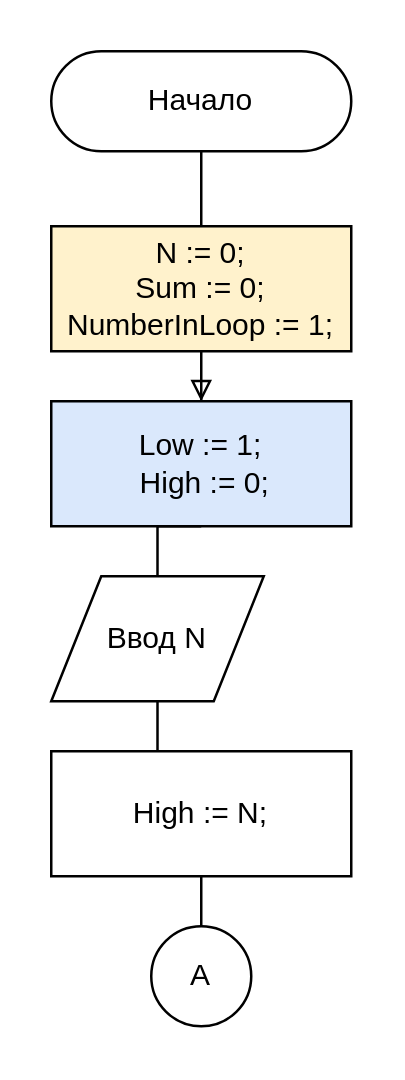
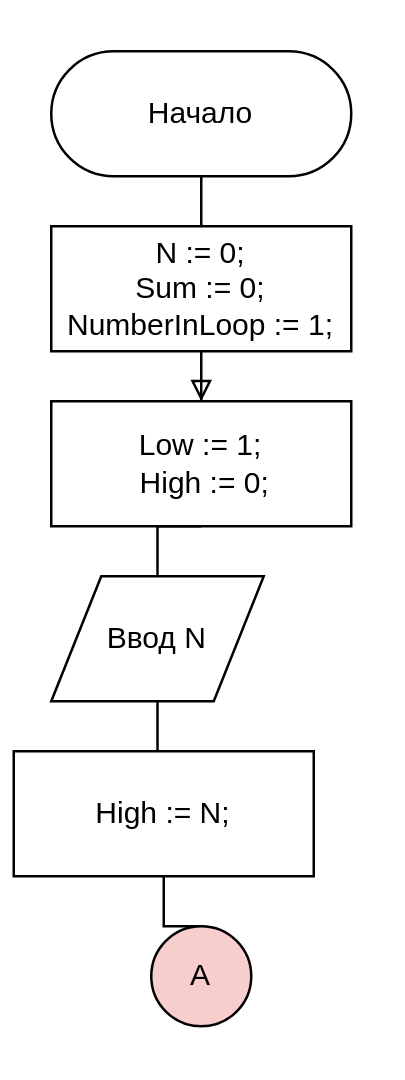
- <mxCell id="3" value="Начало" style="rounded=1;whiteSpace=wrap;html=1;glass=0;shadow=0;arcSize=50;" parent="1" vertex="1"><mxGeometry x="20" y="20" width="120" height="40" as="geometry" /></mxCell>
+ <mxCell id="3" value="Начало" style="rounded=1;whiteSpace=wrap;html=1;glass=0;shadow=0;arcSize=50;" parent="1" vertex="1"><mxGeometry x="20" y="20" width="120" height="50" as="geometry" /></mxCell>
- <mxCell id="8" value="N := 0;&lt;br&gt;Sum := 0;&lt;br&gt;NumberInLoop := 1;" style="rounded=0;whiteSpace=wrap;html=1;fillColor=#fff2cc;" parent="1" vertex="1"><mxGeometry x="20" y="90" width="120" height="50" as="geometry" /></mxCell>
+ <mxCell id="8" value="N := 0;&lt;br&gt;Sum := 0;&lt;br&gt;NumberInLoop := 1;" style="rounded=0;whiteSpace=wrap;html=1;" parent="1" vertex="1"><mxGeometry x="20" y="90" width="120" height="50" as="geometry" /></mxCell>
- <mxCell id="12" value="Low := 1;&lt;br&gt;&amp;nbsp;High := 0;" style="rounded=0;whiteSpace=wrap;html=1;fillColor=#dae8fc;" vertex="1" parent="1"><mxGeometry x="20" y="160" width="120" height="50" as="geometry" /></mxCell>
+ <mxCell id="12" value="Low := 1;&lt;br&gt;&amp;nbsp;High := 0;" style="rounded=0;whiteSpace=wrap;html=1;" vertex="1" parent="1"><mxGeometry x="20" y="160" width="120" height="50" as="geometry" /></mxCell>
- <mxCell id="10" value="High := N;" style="rounded=0;whiteSpace=wrap;html=1;" parent="1" vertex="1"><mxGeometry x="20" y="300" width="120" height="50" as="geometry" /></mxCell>
+ <mxCell id="10" value="High := N;" style="rounded=0;whiteSpace=wrap;html=1;" parent="1" vertex="1"><mxGeometry x="5" y="300" width="120" height="50" as="geometry" /></mxCell>
- <mxCell id="11" value="A" style="ellipse;whiteSpace=wrap;html=1;aspect=fixed;" parent="1" vertex="1"><mxGeometry x="60" y="370" width="40" height="40" as="geometry" /></mxCell>
+ <mxCell id="11" value="A" style="ellipse;whiteSpace=wrap;html=1;aspect=fixed;fillColor=#f8cecc;" parent="1" vertex="1"><mxGeometry x="60" y="370" width="40" height="40" as="geometry" /></mxCell>
